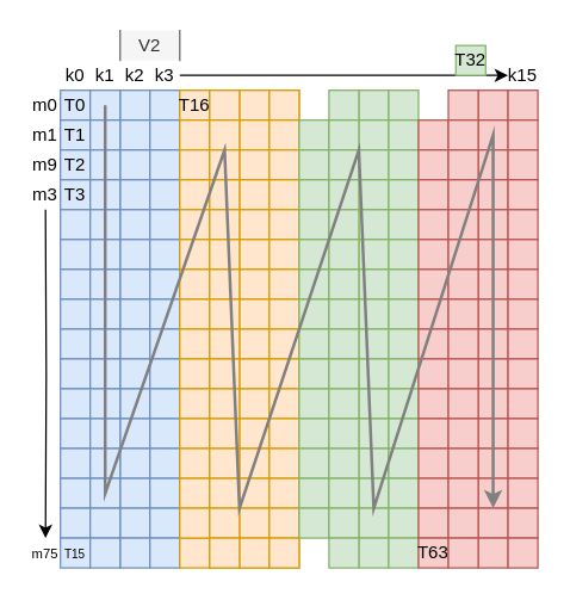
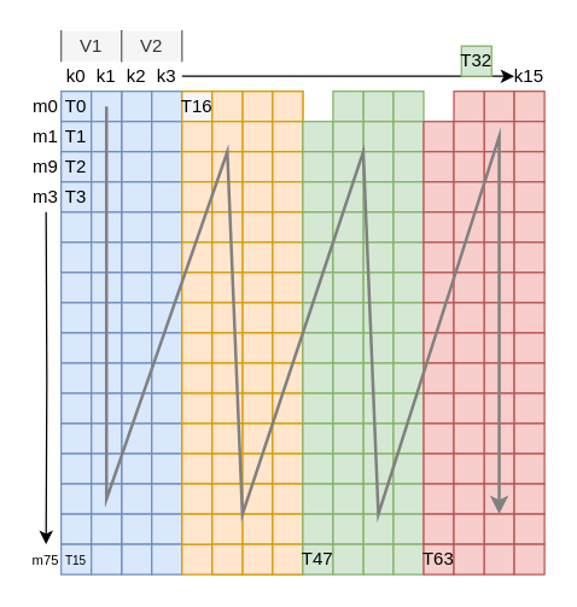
+ <mxCell id="325" value="V1" style="shape=partialRectangle;whiteSpace=wrap;html=1;top=0;bottom=0;fillColor=#f5f5f5;fontColor=#333333;strokeColor=#666666;" vertex="1" parent="1"><mxGeometry x="40" y="20" width="40" height="20" as="geometry" /></mxCell>
- <mxCell id="137" value="T16" style="rounded=0;whiteSpace=wrap;html=1;fillColor=#ffe6cc;strokeColor=#d79b00;" parent="1" vertex="1"><mxGeometry x="120" y="60" width="20" height="20" as="geometry" /></mxCell>
+ <mxCell id="137" value="T16" style="rounded=0;whiteSpace=wrap;html=1;fillColor=#f5f5f5;strokeColor=#d79b00;" parent="1" vertex="1"><mxGeometry x="120" y="60" width="20" height="20" as="geometry" /></mxCell>
+ <mxCell id="260" value="T47" style="rounded=0;whiteSpace=wrap;html=1;fillColor=#d5e8d4;strokeColor=#82b366;" parent="1" vertex="1"><mxGeometry x="200" y="360" width="20" height="20" as="geometry" /></mxCell>
